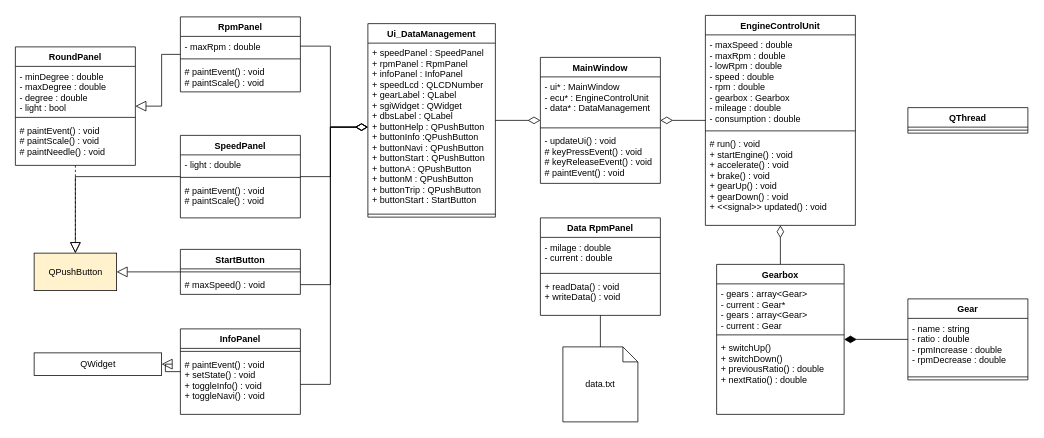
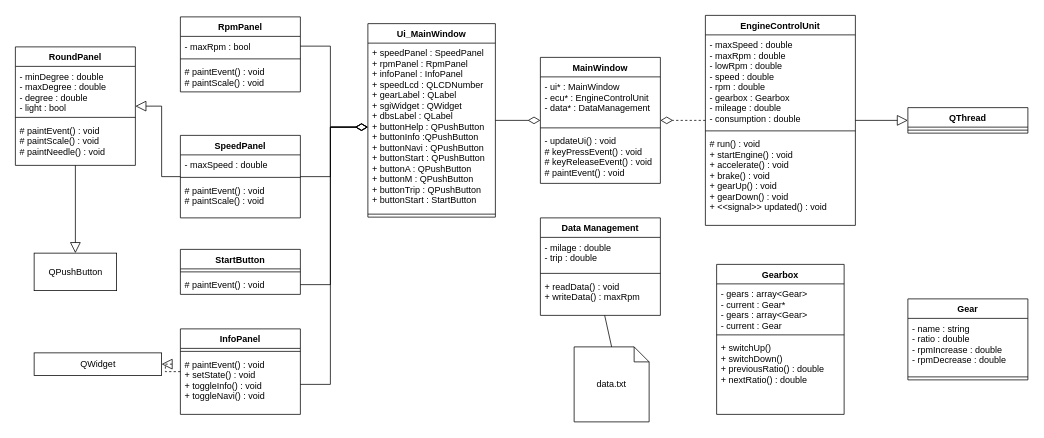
- <mxCell id="19" value="Ui_DataManagement" style="swimlane;fontStyle=1;align=center;verticalAlign=top;childLayout=stackLayout;horizontal=1;startSize=26;horizontalStack=0;resizeParent=1;resizeParentMax=0;resizeLast=0;collapsible=1;marginBottom=0;" parent="1" vertex="1"><mxGeometry x="490" y="31" width="170" height="258" as="geometry" /></mxCell>
+ <mxCell id="19" value="Ui_MainWindow" style="swimlane;fontStyle=1;align=center;verticalAlign=top;childLayout=stackLayout;horizontal=1;startSize=26;horizontalStack=0;resizeParent=1;resizeParentMax=0;resizeLast=0;collapsible=1;marginBottom=0;" parent="1" vertex="1"><mxGeometry x="490" y="31" width="170" height="258" as="geometry" /></mxCell>
- <mxCell id="9" value="- maxRpm : double" style="text;strokeColor=none;fillColor=none;align=left;verticalAlign=top;spacingLeft=4;spacingRight=4;overflow=hidden;rotatable=0;points=[[0,0.5],[1,0.5]];portConstraint=eastwest;" parent="8" vertex="1"><mxGeometry y="26" width="160" height="26" as="geometry" /></mxCell>
+ <mxCell id="9" value="- maxRpm : bool" style="text;strokeColor=none;fillColor=none;align=left;verticalAlign=top;spacingLeft=4;spacingRight=4;overflow=hidden;rotatable=0;points=[[0,0.5],[1,0.5]];portConstraint=eastwest;" parent="8" vertex="1"><mxGeometry y="26" width="160" height="26" as="geometry" /></mxCell>
- <mxCell id="7" style="edgeStyle=orthogonalEdgeStyle;rounded=0;orthogonalLoop=1;jettySize=auto;html=1;endArrow=block;endFill=0;endSize=12;" edge="1" parent="1" source="8" target="3"><mxGeometry relative="1" as="geometry" /></mxCell>
- <mxCell id="43" style="edgeStyle=orthogonalEdgeStyle;rounded=0;orthogonalLoop=1;jettySize=auto;html=1;endArrow=diamondThin;endFill=0;endSize=14;" edge="1" parent="1" source="44" target="32"><mxGeometry relative="1" as="geometry" /></mxCell>
+ <mxCell id="43" style="edgeStyle=orthogonalEdgeStyle;rounded=0;orthogonalLoop=1;jettySize=auto;html=1;endArrow=diamondThin;endFill=0;endSize=14;dashed=1;" edge="1" parent="1" source="44" target="32"><mxGeometry relative="1" as="geometry" /></mxCell>
+ <mxCell id="42" style="edgeStyle=orthogonalEdgeStyle;rounded=0;orthogonalLoop=1;jettySize=auto;html=1;endArrow=block;endFill=0;endSize=12;" edge="1" parent="1" source="44" target="57"><mxGeometry relative="1" as="geometry" /></mxCell>
- <mxCell id="15" value="- light : double" style="text;strokeColor=none;fillColor=none;align=left;verticalAlign=top;spacingLeft=4;spacingRight=4;overflow=hidden;rotatable=0;points=[[0,0.5],[1,0.5]];portConstraint=eastwest;" parent="14" vertex="1"><mxGeometry y="26" width="160" height="26" as="geometry" /></mxCell>
+ <mxCell id="15" value="- maxSpeed : double" style="text;strokeColor=none;fillColor=none;align=left;verticalAlign=top;spacingLeft=4;spacingRight=4;overflow=hidden;rotatable=0;points=[[0,0.5],[1,0.5]];portConstraint=eastwest;" parent="14" vertex="1"><mxGeometry y="26" width="160" height="26" as="geometry" /></mxCell>
- <mxCell id="2" style="edgeStyle=orthogonalEdgeStyle;rounded=0;orthogonalLoop=1;jettySize=auto;html=1;endArrow=block;endFill=0;endSize=12;dashed=1;" edge="1" parent="1" source="3" target="22"><mxGeometry relative="1" as="geometry" /></mxCell>
+ <mxCell id="2" style="edgeStyle=orthogonalEdgeStyle;rounded=0;orthogonalLoop=1;jettySize=auto;html=1;endArrow=block;endFill=0;endSize=12;" edge="1" parent="1" source="3" target="22"><mxGeometry relative="1" as="geometry" /></mxCell>
- <mxCell id="13" style="edgeStyle=orthogonalEdgeStyle;rounded=0;orthogonalLoop=1;jettySize=auto;html=1;endArrow=block;endFill=0;endSize=12;" edge="1" parent="1" source="14" target="22"><mxGeometry relative="1" as="geometry" /></mxCell>
+ <mxCell id="13" style="edgeStyle=orthogonalEdgeStyle;rounded=0;orthogonalLoop=1;jettySize=auto;html=1;endArrow=block;endFill=0;endSize=12;" edge="1" parent="1" source="14" target="3"><mxGeometry relative="1" as="geometry" /></mxCell>
- <mxCell id="36" value="Data RpmPanel" style="swimlane;fontStyle=1;align=center;verticalAlign=top;childLayout=stackLayout;horizontal=1;startSize=26;horizontalStack=0;resizeParent=1;resizeParentMax=0;resizeLast=0;collapsible=1;marginBottom=0;" parent="1" vertex="1"><mxGeometry x="720" y="290" width="160" height="130" as="geometry" /></mxCell>
+ <mxCell id="36" value="Data Management" style="swimlane;fontStyle=1;align=center;verticalAlign=top;childLayout=stackLayout;horizontal=1;startSize=26;horizontalStack=0;resizeParent=1;resizeParentMax=0;resizeLast=0;collapsible=1;marginBottom=0;" parent="1" vertex="1"><mxGeometry x="720" y="290" width="160" height="130" as="geometry" /></mxCell>
- <mxCell id="37" value="- milage : double&#10;- current : double" style="text;strokeColor=none;fillColor=none;align=left;verticalAlign=top;spacingLeft=4;spacingRight=4;overflow=hidden;rotatable=0;points=[[0,0.5],[1,0.5]];portConstraint=eastwest;" parent="36" vertex="1"><mxGeometry y="26" width="160" height="44" as="geometry" /></mxCell>
+ <mxCell id="37" value="- milage : double&#10;- trip : double" style="text;strokeColor=none;fillColor=none;align=left;verticalAlign=top;spacingLeft=4;spacingRight=4;overflow=hidden;rotatable=0;points=[[0,0.5],[1,0.5]];portConstraint=eastwest;" parent="36" vertex="1"><mxGeometry y="26" width="160" height="44" as="geometry" /></mxCell>
- <mxCell id="48" style="edgeStyle=orthogonalEdgeStyle;rounded=0;orthogonalLoop=1;jettySize=auto;html=1;endArrow=diamondThin;endFill=0;endSize=14;" edge="1" parent="1" source="49" target="44"><mxGeometry relative="1" as="geometry" /></mxCell>
- <mxCell id="22" value="QPushButton" style="html=1;fillColor=#fff2cc;" parent="1" vertex="1"><mxGeometry x="45" y="337" width="110" height="50" as="geometry" /></mxCell>
+ <mxCell id="22" value="QPushButton" style="html=1;" parent="1" vertex="1"><mxGeometry x="45" y="337" width="110" height="50" as="geometry" /></mxCell>
- <mxCell id="23" style="edgeStyle=orthogonalEdgeStyle;rounded=0;orthogonalLoop=1;jettySize=auto;html=1;endArrow=block;endFill=0;endSize=12;" edge="1" parent="1" source="24" target="22"><mxGeometry relative="1" as="geometry" /></mxCell>
- <mxCell id="26" value="# maxSpeed() : void" style="text;strokeColor=none;fillColor=none;align=left;verticalAlign=top;spacingLeft=4;spacingRight=4;overflow=hidden;rotatable=0;points=[[0,0.5],[1,0.5]];portConstraint=eastwest;" parent="24" vertex="1"><mxGeometry y="34" width="160" height="26" as="geometry" /></mxCell>
+ <mxCell id="26" value="# paintEvent() : void" style="text;strokeColor=none;fillColor=none;align=left;verticalAlign=top;spacingLeft=4;spacingRight=4;overflow=hidden;rotatable=0;points=[[0,0.5],[1,0.5]];portConstraint=eastwest;" parent="24" vertex="1"><mxGeometry y="34" width="160" height="26" as="geometry" /></mxCell>
- <mxCell id="39" value="+ readData() : void&#10;+ writeData() : void" style="text;strokeColor=none;fillColor=none;align=left;verticalAlign=top;spacingLeft=4;spacingRight=4;overflow=hidden;rotatable=0;points=[[0,0.5],[1,0.5]];portConstraint=eastwest;" parent="36" vertex="1"><mxGeometry y="78" width="160" height="52" as="geometry" /></mxCell>
+ <mxCell id="39" value="+ readData() : void&#10;+ writeData() : maxRpm" style="text;strokeColor=none;fillColor=none;align=left;verticalAlign=top;spacingLeft=4;spacingRight=4;overflow=hidden;rotatable=0;points=[[0,0.5],[1,0.5]];portConstraint=eastwest;" parent="36" vertex="1"><mxGeometry y="78" width="160" height="52" as="geometry" /></mxCell>
- <mxCell id="53" style="edgeStyle=orthogonalEdgeStyle;rounded=0;orthogonalLoop=1;jettySize=auto;html=1;endArrow=diamondThin;endFill=1;endSize=14;" edge="1" parent="1" source="54" target="49"><mxGeometry relative="1" as="geometry" /></mxCell>
- <mxCell id="28" style="edgeStyle=orthogonalEdgeStyle;rounded=0;orthogonalLoop=1;jettySize=auto;html=1;endArrow=block;endFill=0;endSize=12;" edge="1" parent="1" source="29" target="27"><mxGeometry relative="1" as="geometry" /></mxCell>
+ <mxCell id="28" style="edgeStyle=orthogonalEdgeStyle;rounded=0;orthogonalLoop=1;jettySize=auto;html=1;endArrow=block;endFill=0;endSize=12;dashed=1;" edge="1" parent="1" source="29" target="27"><mxGeometry relative="1" as="geometry" /></mxCell>
- <mxCell id="40" value="data.txt" style="shape=note;size=20;whiteSpace=wrap;html=1;" parent="1" vertex="1"><mxGeometry x="750" y="462" width="100" height="100" as="geometry" /></mxCell>
+ <mxCell id="40" value="data.txt" style="shape=note;size=20;whiteSpace=wrap;html=1;" parent="1" vertex="1"><mxGeometry x="765" y="462" width="100" height="100" as="geometry" /></mxCell>
